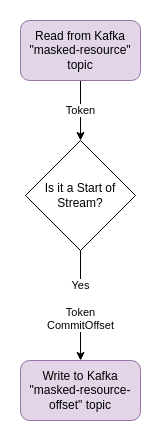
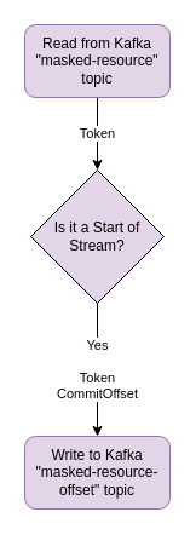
- <mxCell id="5" value="Is it a Start of Stream?" style="rhombus;whiteSpace=wrap;html=1;" parent="1" vertex="1"><mxGeometry x="25" y="140" width="110" height="110" as="geometry" /></mxCell>
+ <mxCell id="5" value="Is it a Start of Stream?" style="rhombus;whiteSpace=wrap;html=1;fillColor=#e1d5e7;" parent="1" vertex="1"><mxGeometry x="25" y="140" width="110" height="110" as="geometry" /></mxCell>
